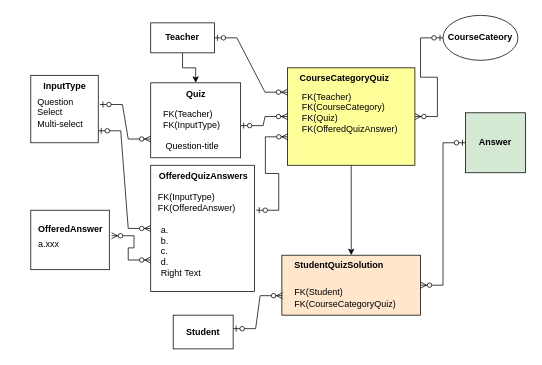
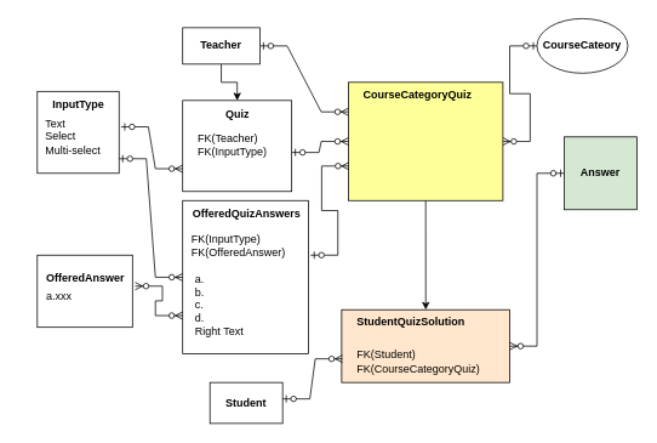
- <mxCell id="22" value="&lt;div&gt;Question&lt;/div&gt;&lt;div&gt;Select&lt;/div&gt;&lt;div&gt;Multi-select&lt;br&gt;&lt;/div&gt;" style="text;html=1;align=left;verticalAlign=middle;resizable=0;points=[];autosize=1;strokeColor=none;fillColor=none;" parent="19" vertex="1"><mxGeometry x="7.496" y="19.996" width="80" height="60" as="geometry" /></mxCell>
+ <mxCell id="22" value="&lt;div&gt;Text&lt;/div&gt;&lt;div&gt;Select&lt;/div&gt;&lt;div&gt;Multi-select&lt;br&gt;&lt;/div&gt;" style="text;html=1;align=left;verticalAlign=middle;resizable=0;points=[];autosize=1;strokeColor=none;fillColor=none;" parent="19" vertex="1"><mxGeometry x="7.496" y="19.996" width="80" height="60" as="geometry" /></mxCell>
- <mxCell id="6" value="&lt;div&gt;FK(Teacher)&lt;/div&gt;&lt;div&gt;FK(CourseCategory)&lt;br&gt;&lt;/div&gt;&lt;div&gt;FK(Quiz)&lt;/div&gt;&lt;div&gt;FK(OfferedQuizAnswer)&lt;/div&gt;" style="text;html=1;align=left;verticalAlign=middle;resizable=0;points=[];autosize=1;strokeColor=none;fillColor=none;" parent="4" vertex="1"><mxGeometry x="17.08" y="24.546" width="150" height="70" as="geometry" /></mxCell>
- <mxCell id="27" value="Question-title" style="text;html=1;align=center;verticalAlign=middle;resizable=0;points=[];autosize=1;strokeColor=none;fillColor=none;" parent="23" vertex="1"><mxGeometry x="10" y="70" width="90" height="30" as="geometry" /></mxCell>
